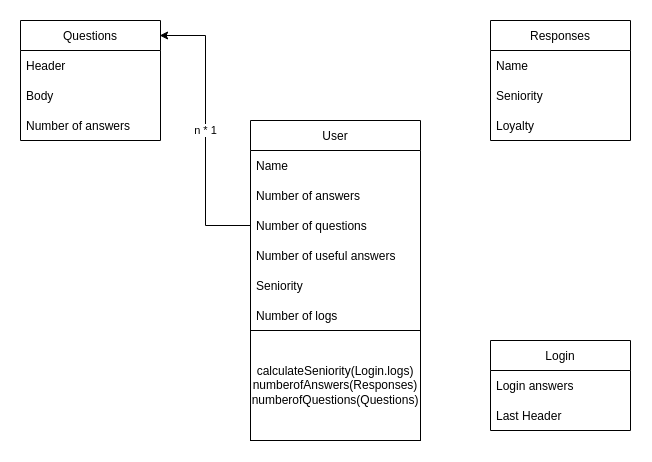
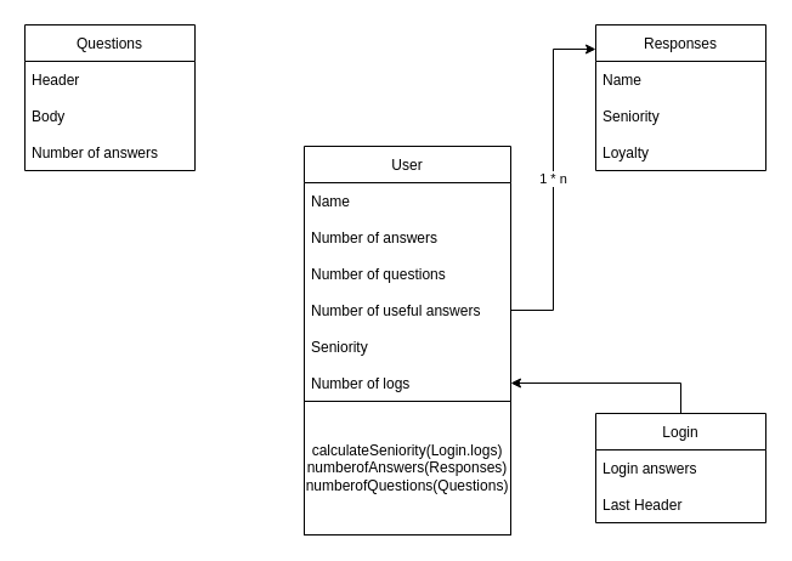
- <mxCell id="22" value="n * 1" style="edgeStyle=orthogonalEdgeStyle;rounded=0;orthogonalLoop=1;jettySize=auto;html=1;entryX=0.994;entryY=0.125;entryDx=0;entryDy=0;entryPerimeter=0;exitX=0;exitY=0.5;exitDx=0;exitDy=0;" parent="1" source="6" target="10" edge="1"><mxGeometry relative="1" as="geometry" /></mxCell>
+ <mxCell id="2" value="1 * n" style="edgeStyle=orthogonalEdgeStyle;rounded=0;orthogonalLoop=1;jettySize=auto;html=1;entryX=0;entryY=0.167;entryDx=0;entryDy=0;entryPerimeter=0;exitX=1;exitY=0.5;exitDx=0;exitDy=0;" parent="1" source="7" target="18" edge="1"><mxGeometry relative="1" as="geometry" /></mxCell>
+ <mxCell id="14" value="" style="edgeStyle=orthogonalEdgeStyle;rounded=0;orthogonalLoop=1;jettySize=auto;html=1;entryX=1;entryY=0.5;entryDx=0;entryDy=0;" parent="1" source="15" target="9" edge="1"><mxGeometry relative="1" as="geometry" /></mxCell>
